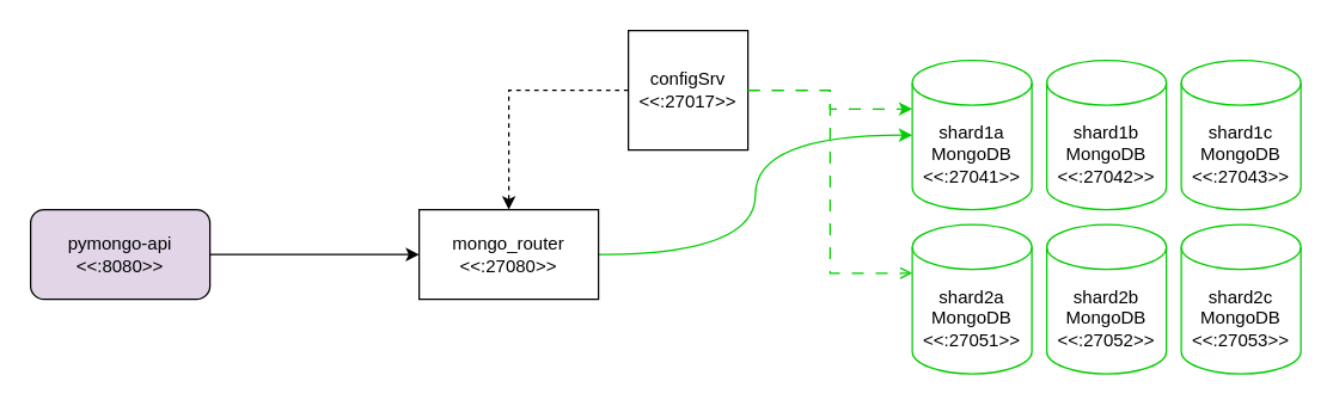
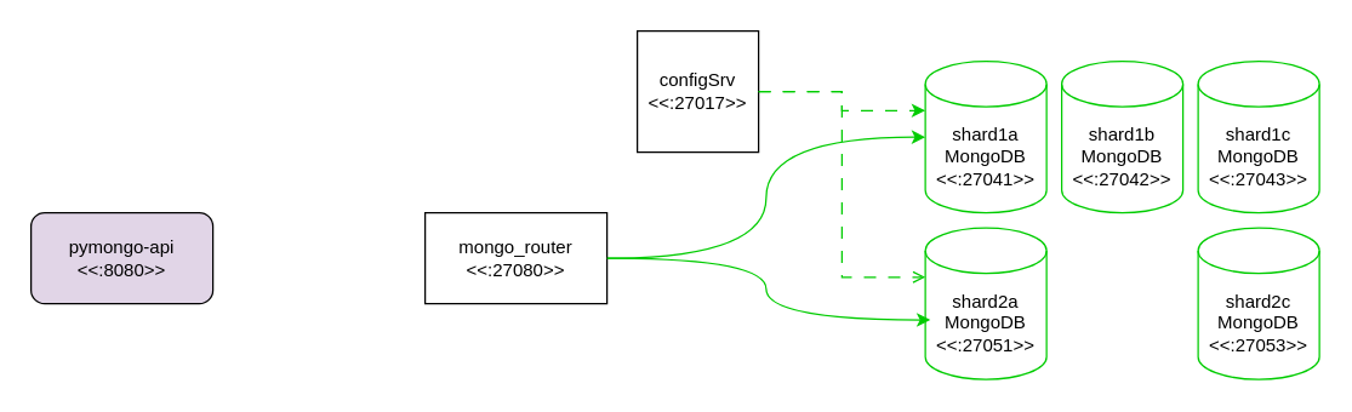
- <mxCell id="9" style="edgeStyle=orthogonalEdgeStyle;rounded=0;orthogonalLoop=1;jettySize=auto;html=1;entryX=0.5;entryY=0;entryDx=0;entryDy=0;strokeColor=#000000;dashed=1;" parent="1" source="10" target="6" edge="1"><mxGeometry relative="1" as="geometry" /></mxCell>
- <mxCell id="4" style="edgeStyle=orthogonalEdgeStyle;rounded=0;orthogonalLoop=1;jettySize=auto;html=1;exitX=1;exitY=0.5;exitDx=0;exitDy=0;entryX=0;entryY=0.5;entryDx=0;entryDy=0;" parent="1" source="3" target="6" edge="1"><mxGeometry relative="1" as="geometry" /></mxCell>
+ <mxCell id="8" style="edgeStyle=orthogonalEdgeStyle;rounded=0;orthogonalLoop=1;jettySize=auto;html=1;exitX=1;exitY=0.5;exitDx=0;exitDy=0;entryX=0.042;entryY=0.607;entryDx=0;entryDy=0;entryPerimeter=0;curved=1;strokeColor=#00CC00;" parent="1" source="6" target="2" edge="1"><mxGeometry relative="1" as="geometry" /></mxCell>
- <mxCell id="15" value="&lt;div&gt;shard2b&lt;/div&gt;MongoDB&lt;div&gt;&amp;lt;&amp;lt;:27052&amp;gt;&amp;gt;&lt;/div&gt;" style="shape=cylinder3;whiteSpace=wrap;html=1;boundedLbl=1;backgroundOutline=1;size=15;strokeColor=#00CC00;" vertex="1" parent="1"><mxGeometry x="700" y="150" width="80" height="100" as="geometry" /></mxCell>
